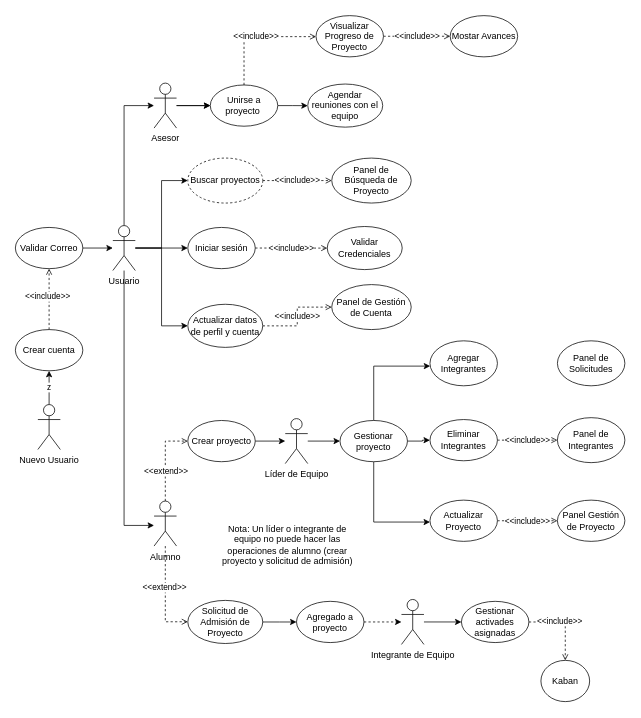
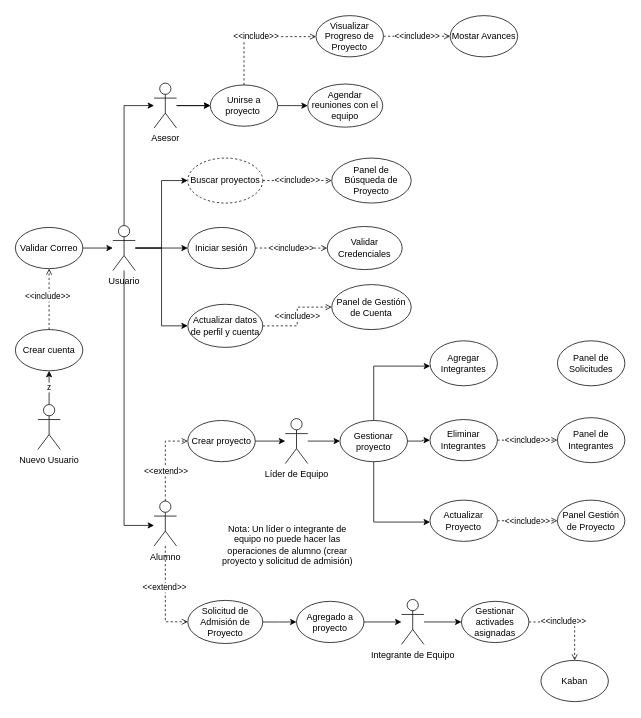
- <mxCell id="38" style="edgeStyle=orthogonalEdgeStyle;rounded=0;orthogonalLoop=1;jettySize=auto;html=1;dashed=1;" parent="1" source="39" target="34" edge="1"><mxGeometry relative="1" as="geometry" /></mxCell>
+ <mxCell id="38" style="edgeStyle=orthogonalEdgeStyle;rounded=0;orthogonalLoop=1;jettySize=auto;html=1;" parent="1" source="39" target="34" edge="1"><mxGeometry relative="1" as="geometry" /></mxCell>
- <mxCell id="58" value="Kaban" style="ellipse;whiteSpace=wrap;html=1;verticalAlign=middle;align=center;" parent="1" vertex="1"><mxGeometry x="721" y="880" width="65" height="55" as="geometry" /></mxCell>
+ <mxCell id="58" value="Kaban" style="ellipse;whiteSpace=wrap;html=1;verticalAlign=middle;align=center;" parent="1" vertex="1"><mxGeometry x="721" y="880" width="90" height="55" as="geometry" /></mxCell>
